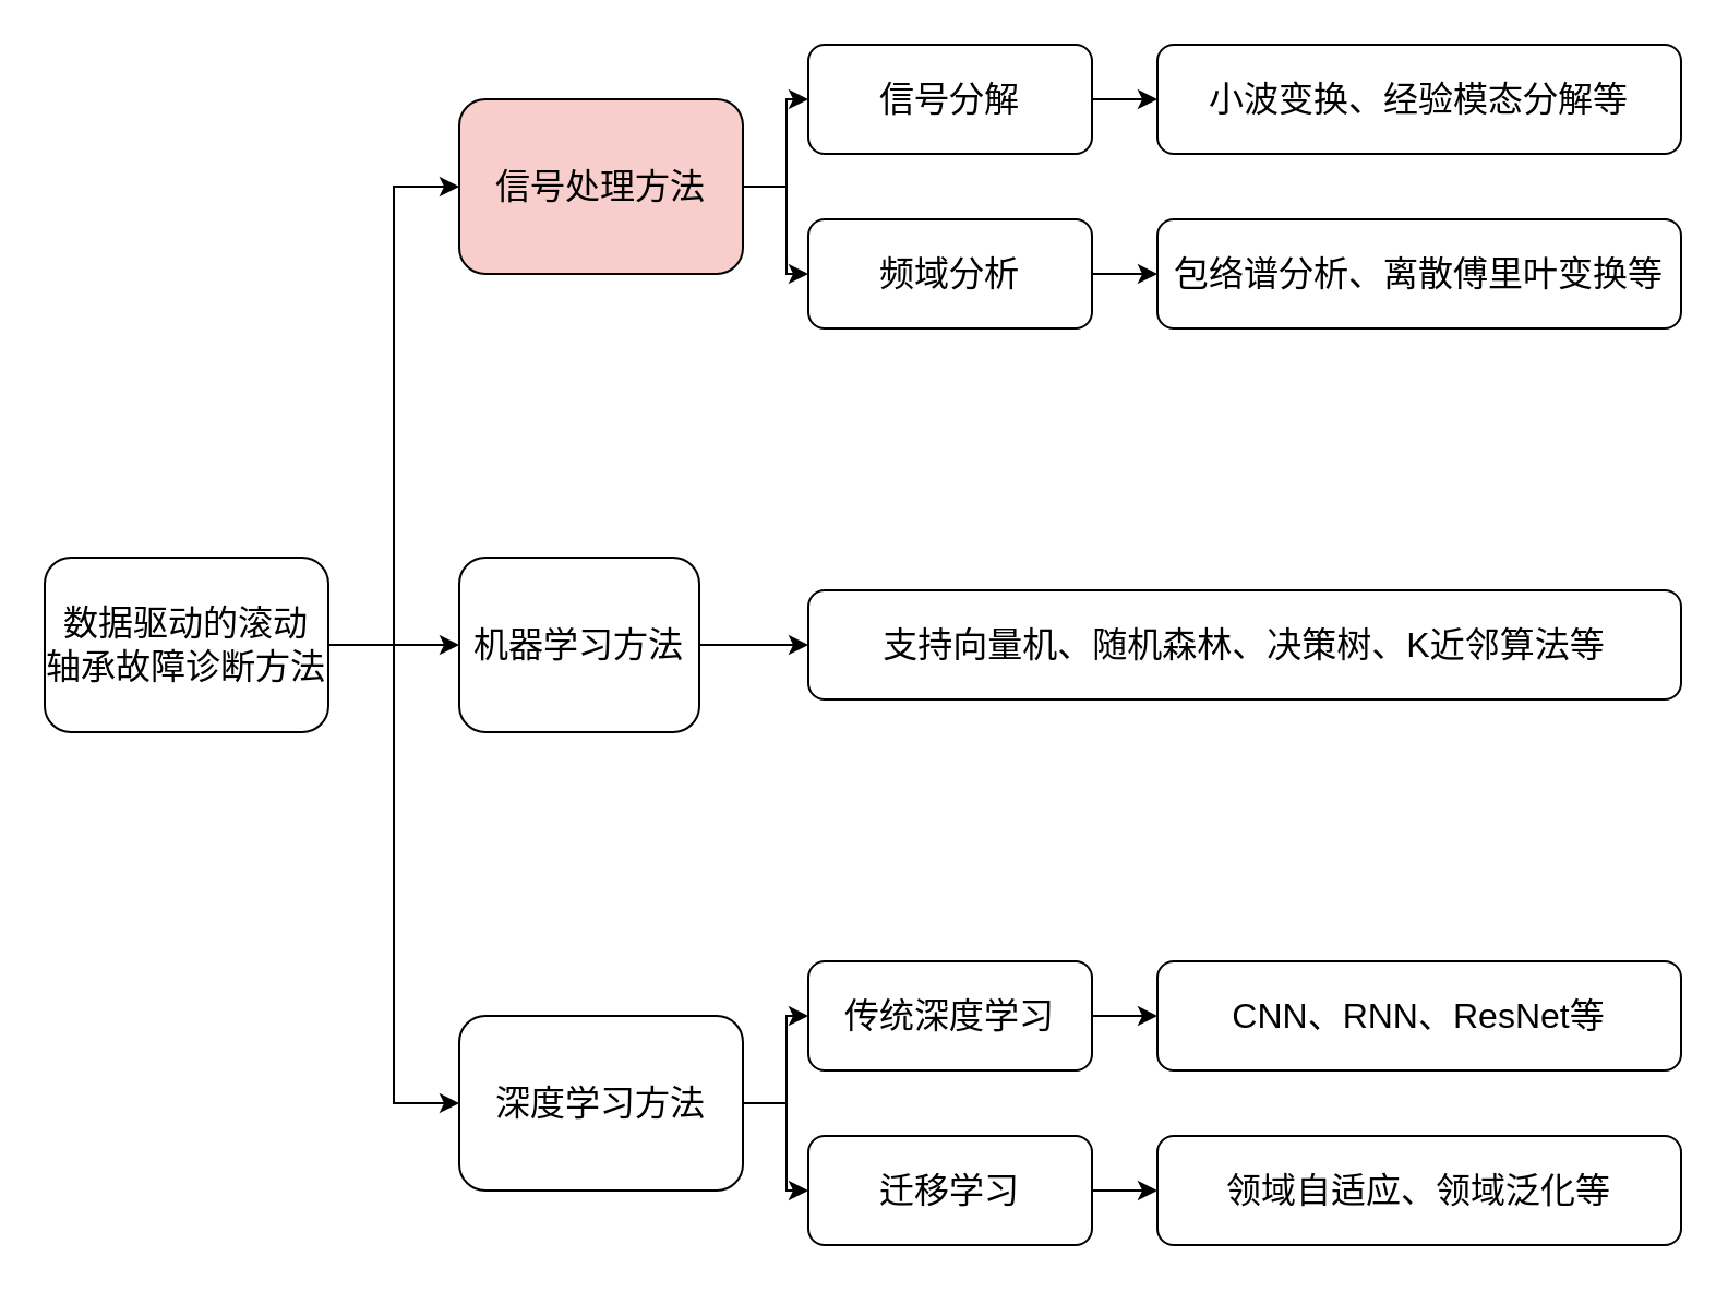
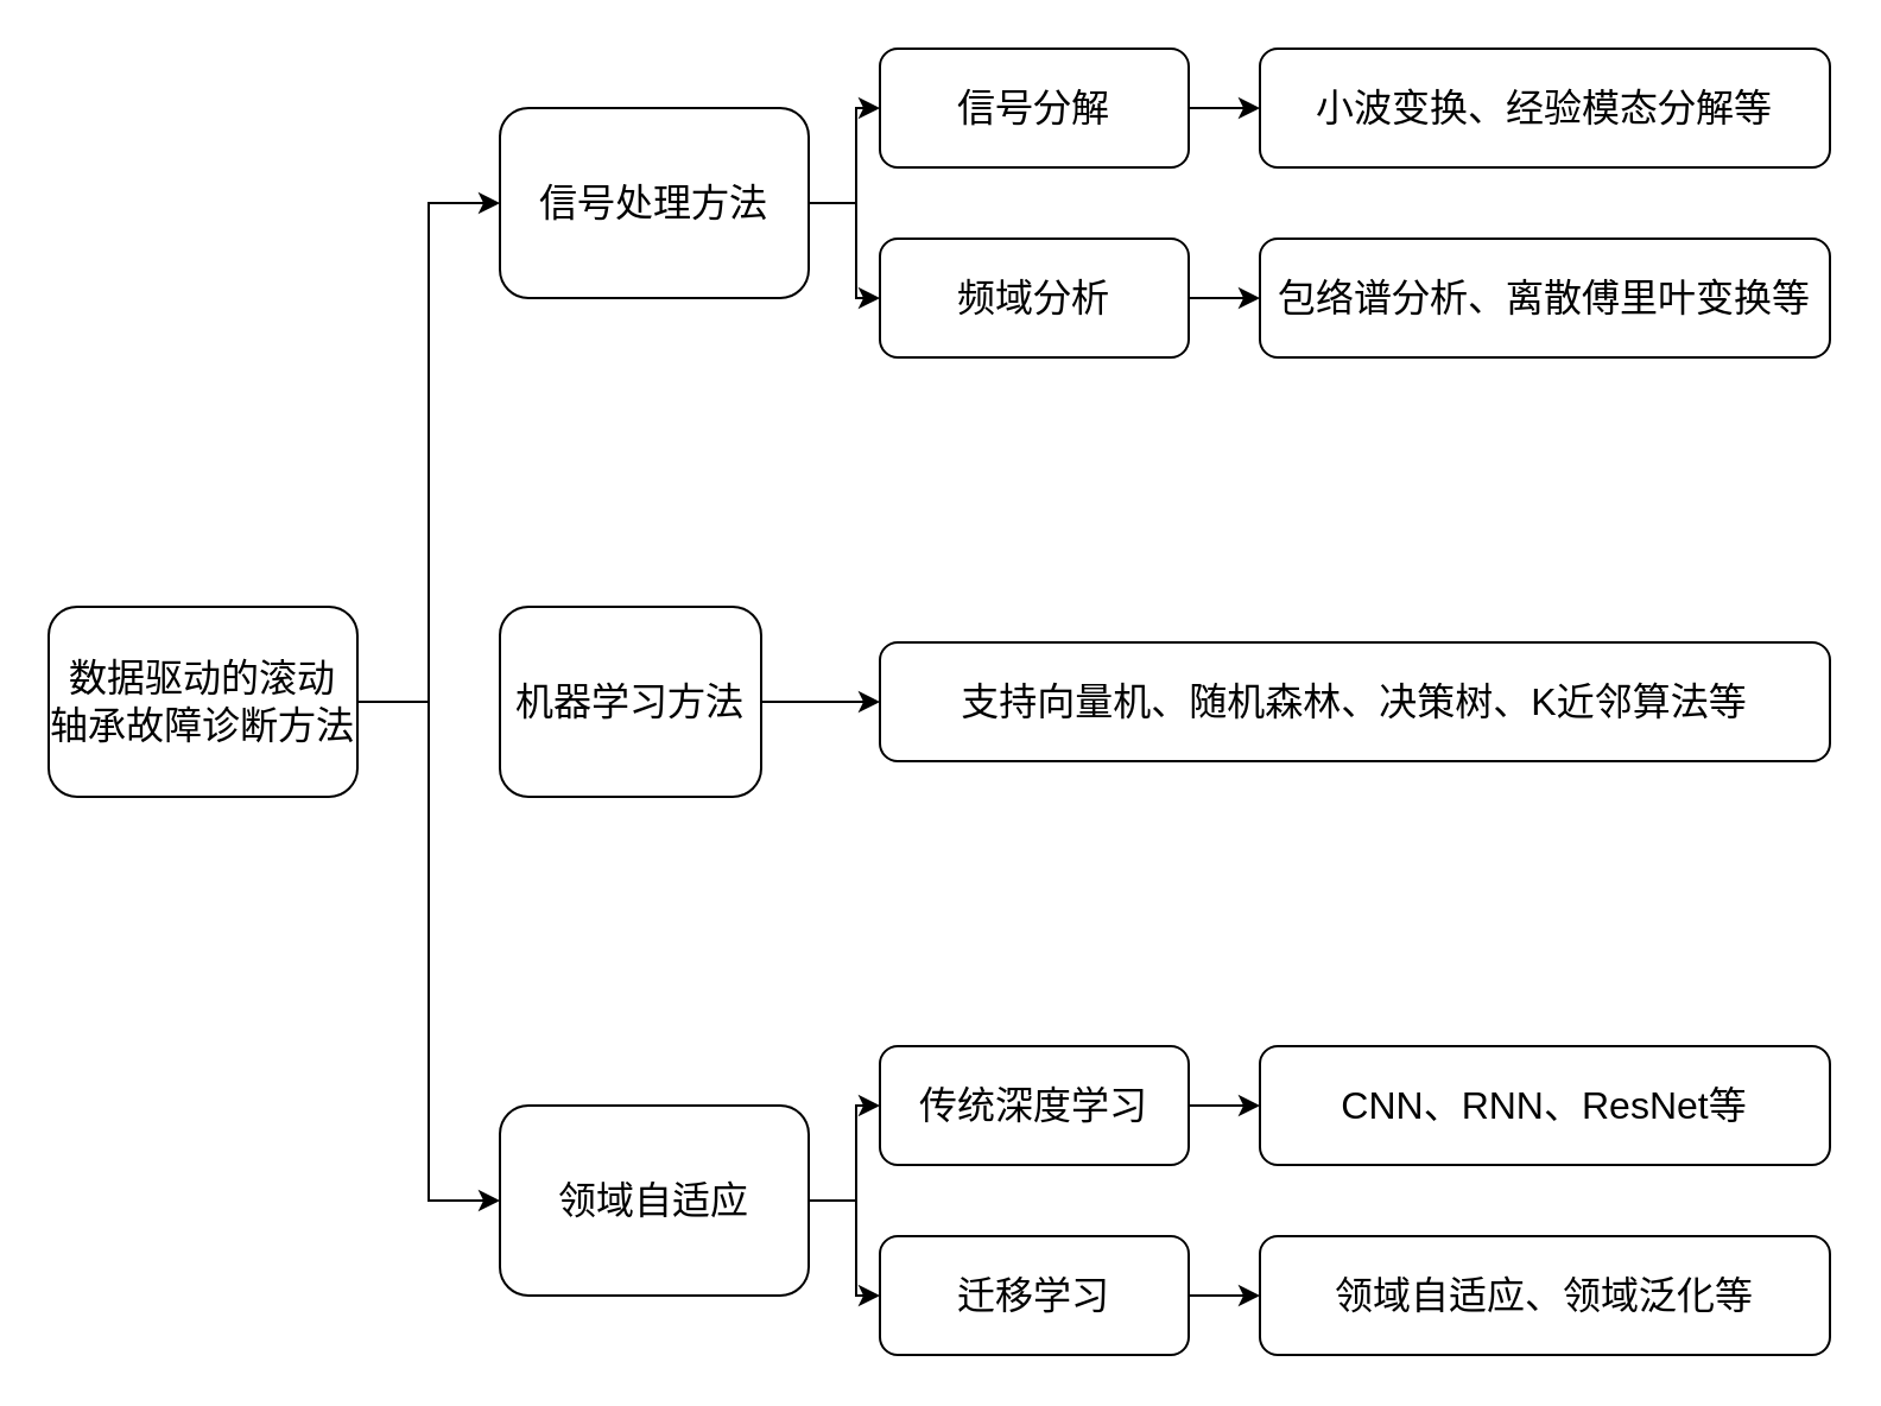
- <mxCell id="8" value="&lt;span style=&quot;font-size: 16px;&quot;&gt;信号处理方法&lt;/span&gt;" style="rounded=1;whiteSpace=wrap;html=1;fillColor=#f8cecc;" vertex="1" parent="1"><mxGeometry x="210" y="45" width="130" height="80" as="geometry" /></mxCell>
+ <mxCell id="8" value="&lt;span style=&quot;font-size: 16px;&quot;&gt;信号处理方法&lt;/span&gt;" style="rounded=1;whiteSpace=wrap;html=1;" vertex="1" parent="1"><mxGeometry x="210" y="45" width="130" height="80" as="geometry" /></mxCell>
- <mxCell id="3" style="edgeStyle=orthogonalEdgeStyle;rounded=0;orthogonalLoop=1;jettySize=auto;html=1;exitX=1;exitY=0.5;exitDx=0;exitDy=0;entryX=0;entryY=0.5;entryDx=0;entryDy=0;" edge="1" parent="1" source="5" target="10"><mxGeometry relative="1" as="geometry" /></mxCell>
- <mxCell id="13" value="&lt;span style=&quot;font-size: 16px;&quot;&gt;深度学习方法&lt;/span&gt;" style="rounded=1;whiteSpace=wrap;html=1;" vertex="1" parent="1"><mxGeometry x="210" y="465" width="130" height="80" as="geometry" /></mxCell>
+ <mxCell id="13" value="&lt;span style=&quot;font-size: 16px;&quot;&gt;领域自适应&lt;/span&gt;" style="rounded=1;whiteSpace=wrap;html=1;" vertex="1" parent="1"><mxGeometry x="210" y="465" width="130" height="80" as="geometry" /></mxCell>
